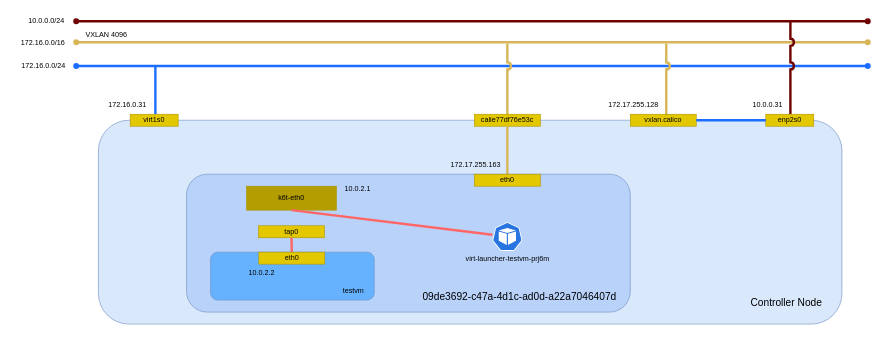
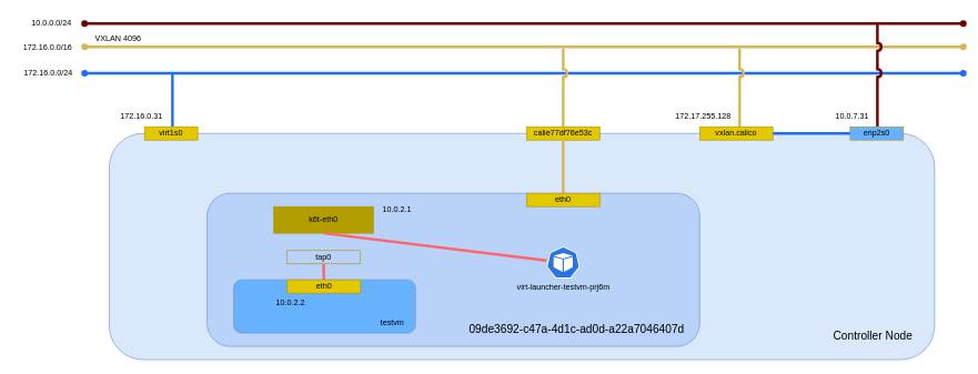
- <mxCell id="18" value="10.0.0.31" style="text;html=1;align=center;verticalAlign=middle;resizable=0;points=[];autosize=1;strokeColor=none;fillColor=none;" parent="13" vertex="1"><mxGeometry x="1244" y="160" width="70" height="30" as="geometry" /></mxCell>
+ <mxCell id="18" value="10.0.7.31" style="text;html=1;align=center;verticalAlign=middle;resizable=0;points=[];autosize=1;strokeColor=none;fillColor=none;" parent="13" vertex="1"><mxGeometry x="1244" y="160" width="70" height="30" as="geometry" /></mxCell>
- <mxCell id="17" value="enp2s0" style="rounded=0;whiteSpace=wrap;html=1;fillColor=#e3c800;fontColor=#000000;strokeColor=#B09500;" parent="13" vertex="1"><mxGeometry x="1276" y="190" width="80" height="20" as="geometry" /></mxCell>
+ <mxCell id="17" value="enp2s0" style="rounded=0;whiteSpace=wrap;html=1;fillColor=#66b2ff;fontColor=#000000;strokeColor=#B09500;" parent="13" vertex="1"><mxGeometry x="1276" y="190" width="80" height="20" as="geometry" /></mxCell>
- <mxCell id="28" value="172.17.255.163" style="text;html=1;align=center;verticalAlign=middle;resizable=0;points=[];autosize=1;strokeColor=none;fillColor=none;" parent="25" vertex="1"><mxGeometry x="737" y="260" width="110" height="30" as="geometry" /></mxCell>
- <mxCell id="31" value="tap0" style="rounded=0;whiteSpace=wrap;html=1;fillColor=#e3c800;fontColor=#000000;strokeColor=#B09500;" vertex="1" parent="25"><mxGeometry x="430" y="376" width="110" height="20" as="geometry" /></mxCell>
+ <mxCell id="31" value="tap0" style="rounded=0;whiteSpace=wrap;html=1;fillColor=#b8d2fa;fontColor=#000000;strokeColor=#B09500;" vertex="1" parent="25"><mxGeometry x="430" y="376" width="110" height="20" as="geometry" /></mxCell>
